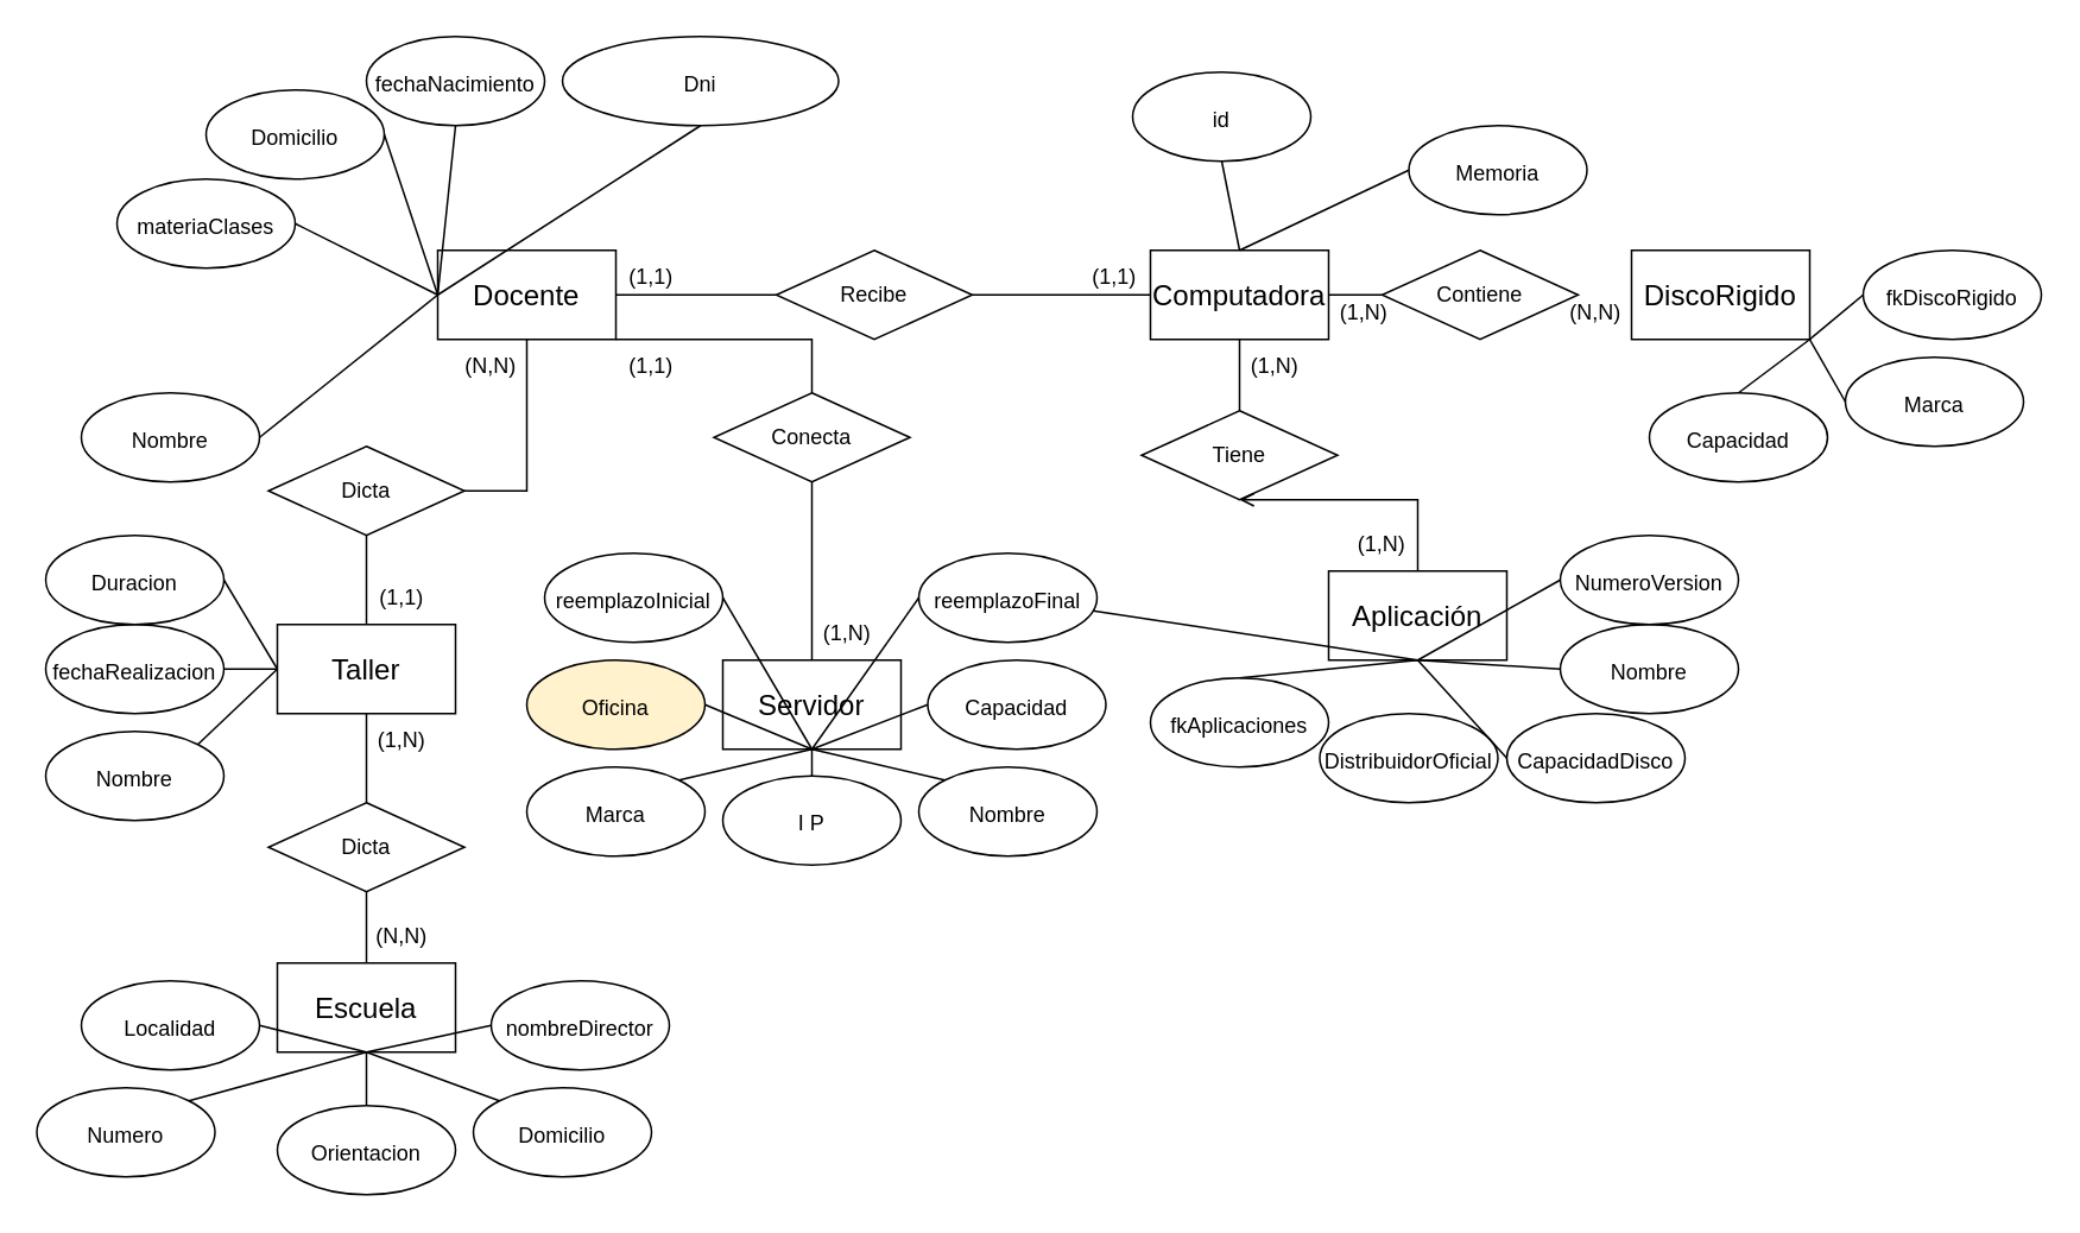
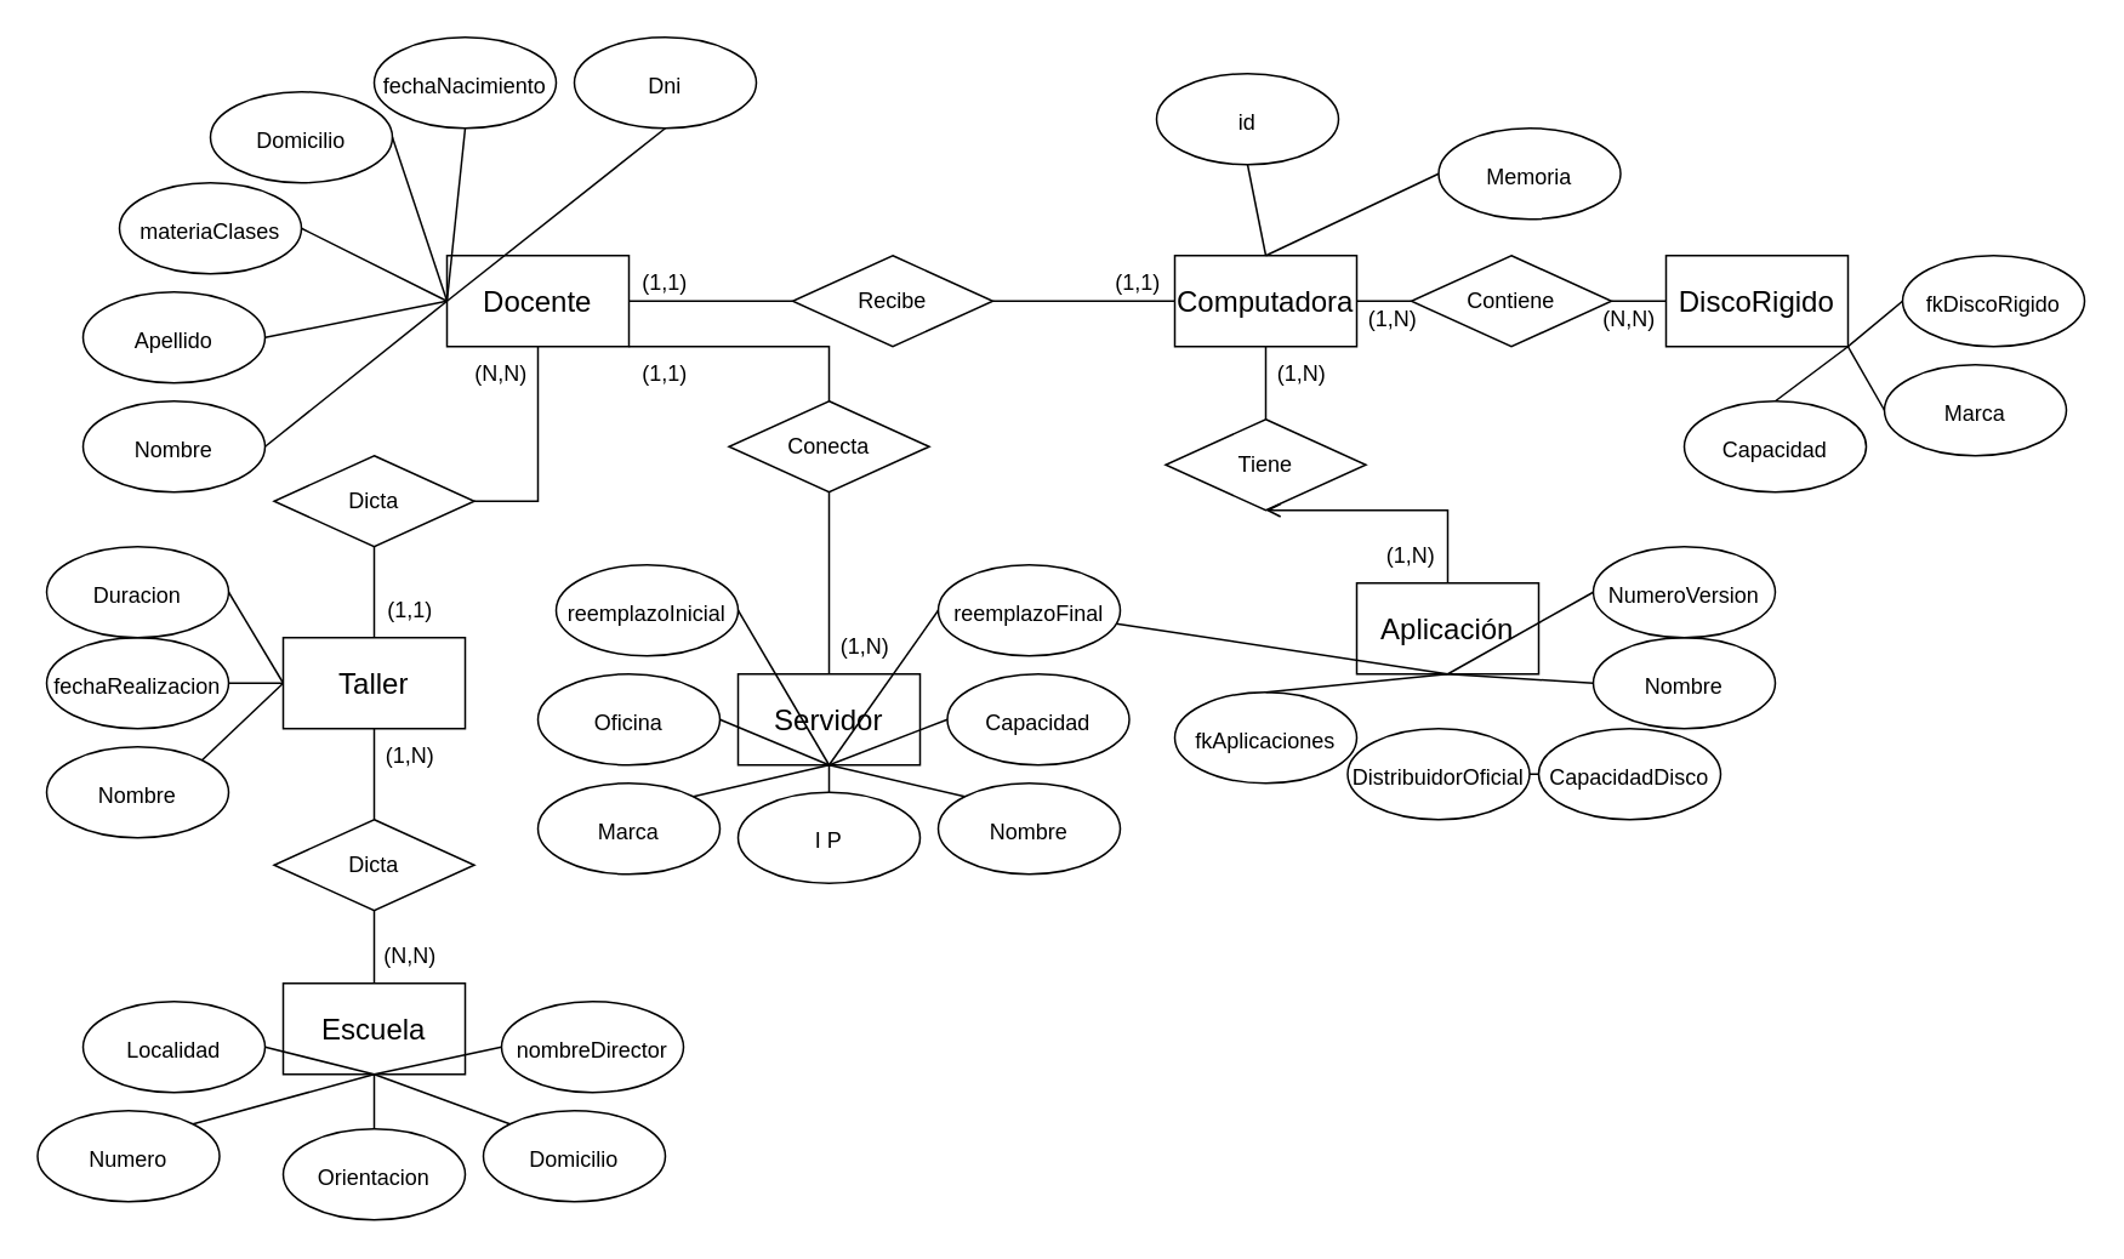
- <mxCell id="13" value="&lt;font style=&quot;font-size: 12px;&quot;&gt;Dni&lt;/font&gt;" style="ellipse;whiteSpace=wrap;html=1;fontSize=16;" parent="1" vertex="1"><mxGeometry x="315" y="20" width="155" height="50" as="geometry" /></mxCell>
+ <mxCell id="13" value="&lt;font style=&quot;font-size: 12px;&quot;&gt;Dni&lt;/font&gt;" style="ellipse;whiteSpace=wrap;html=1;fontSize=16;" parent="1" vertex="1"><mxGeometry x="315" y="20" width="100" height="50" as="geometry" /></mxCell>
+ <mxCell id="75" value="" style="endArrow=none;html=1;rounded=0;exitX=0;exitY=0.5;exitDx=0;exitDy=0;entryX=1;entryY=0.5;entryDx=0;entryDy=0;" parent="1" source="6" target="73" edge="1"><mxGeometry width="50" height="50" relative="1" as="geometry"><mxPoint x="565" y="290" as="sourcePoint" /><mxPoint x="615" y="240" as="targetPoint" /></mxGeometry></mxCell>
+ <mxCell id="41" value="" style="endArrow=none;html=1;rounded=0;exitX=1;exitY=0.5;exitDx=0;exitDy=0;entryX=0;entryY=0.5;entryDx=0;entryDy=0;" parent="1" source="11" target="7" edge="1"><mxGeometry width="50" height="50" relative="1" as="geometry"><mxPoint x="475" y="210" as="sourcePoint" /><mxPoint x="525" y="160" as="targetPoint" /></mxGeometry></mxCell>
+ <mxCell id="11" value="&lt;font style=&quot;font-size: 12px;&quot;&gt;Apellido&lt;/font&gt;" style="ellipse;whiteSpace=wrap;html=1;fontSize=16;" parent="1" vertex="1"><mxGeometry x="45" y="160" width="100" height="50" as="geometry" /></mxCell>
- <mxCell id="53" value="" style="endArrow=none;html=1;rounded=0;exitX=0;exitY=0.5;exitDx=0;exitDy=0;entryX=0.5;entryY=1;entryDx=0;entryDy=0;" parent="1" source="26" target="5" edge="1"><mxGeometry width="50" height="50" relative="1" as="geometry"><mxPoint x="685" y="330" as="sourcePoint" /><mxPoint x="735" y="280" as="targetPoint" /></mxGeometry></mxCell>
+ <mxCell id="53" value="" style="endArrow=none;html=1;rounded=0;exitX=0;exitY=0.5;exitDx=0;exitDy=0;" parent="1" source="26" target="27" edge="1"><mxGeometry width="50" height="50" relative="1" as="geometry"><mxPoint x="685" y="330" as="sourcePoint" /><mxPoint x="735" y="280" as="targetPoint" /></mxGeometry></mxCell>
- <mxCell id="29" value="&lt;font style=&quot;font-size: 12px;&quot;&gt;Oficina&lt;/font&gt;" style="ellipse;whiteSpace=wrap;html=1;fontSize=16;fillColor=#fff2cc;" parent="1" vertex="1"><mxGeometry y="370" width="100" height="50" as="geometry" x="295" /></mxCell>
+ <mxCell id="29" value="&lt;font style=&quot;font-size: 12px;&quot;&gt;Oficina&lt;/font&gt;" style="ellipse;whiteSpace=wrap;html=1;fontSize=16;" parent="1" vertex="1"><mxGeometry y="370" width="100" height="50" as="geometry" x="295" /></mxCell>
